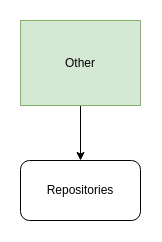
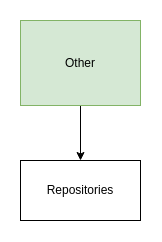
- <mxCell id="4" value="Repositories" style="whiteSpace=wrap;html=1;rounded=1;" vertex="1" parent="1"><mxGeometry x="20" y="160" width="120" height="60" as="geometry" /></mxCell>
+ <mxCell id="4" value="Repositories" style="rounded=0;whiteSpace=wrap;html=1;" vertex="1" parent="1"><mxGeometry x="20" y="160" width="120" height="60" as="geometry" /></mxCell>
